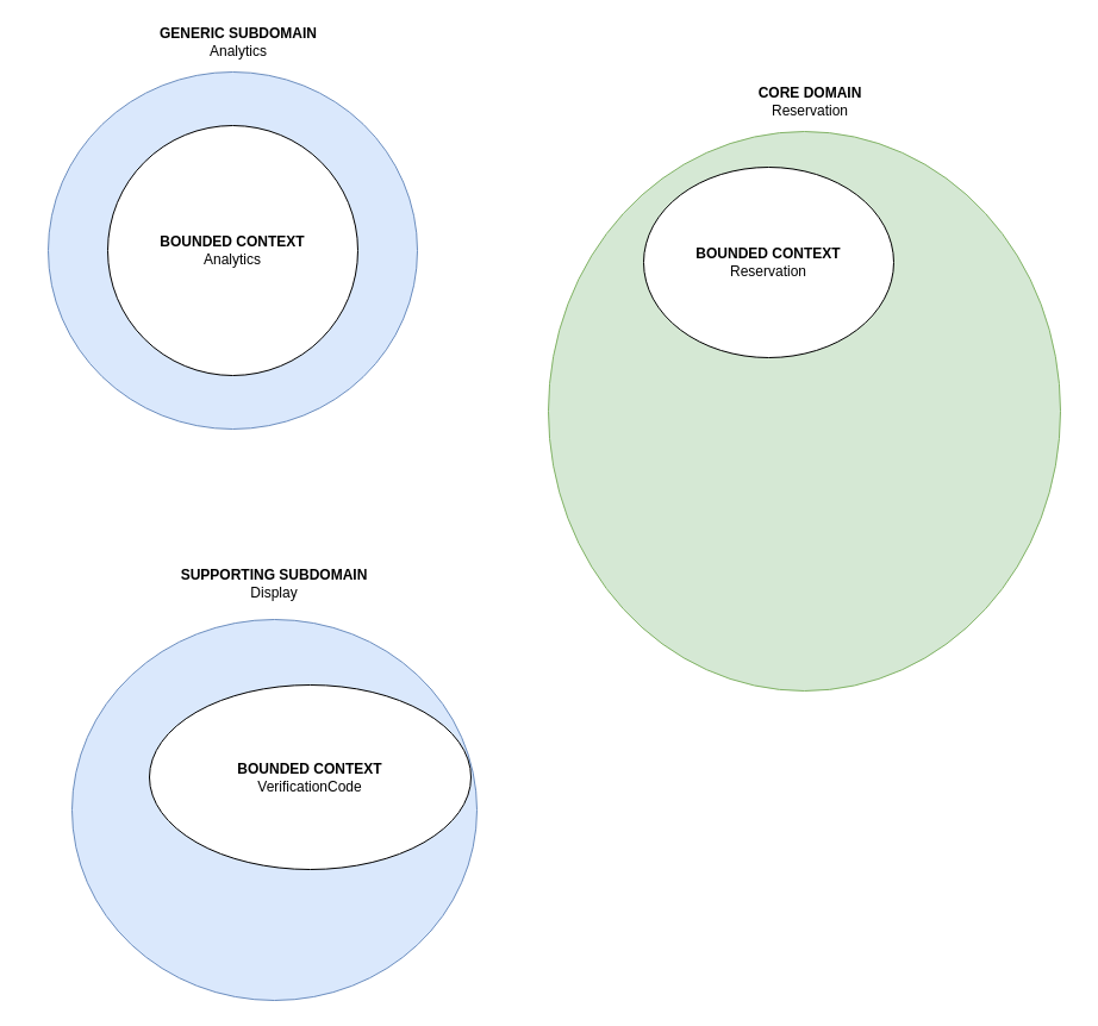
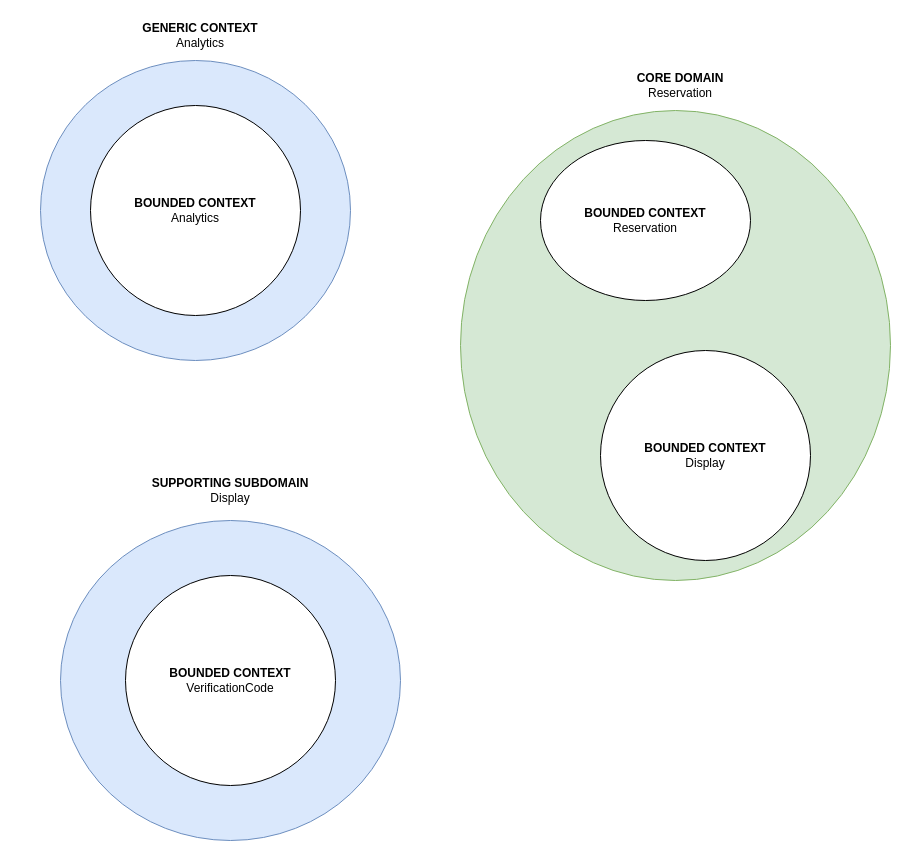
- <mxCell id="6" value="&lt;b&gt;GENERIC SUBDOMAIN&lt;/b&gt;&lt;br&gt;Analytics" style="text;html=1;strokeColor=none;fillColor=none;align=center;verticalAlign=middle;whiteSpace=wrap;rounded=0;" parent="1" vertex="1"><mxGeometry x="20" y="20" width="360" height="30" as="geometry" /></mxCell>
+ <mxCell id="6" value="&lt;b&gt;GENERIC CONTEXT&lt;/b&gt;&lt;br&gt;Analytics" style="text;html=1;strokeColor=none;fillColor=none;align=center;verticalAlign=middle;whiteSpace=wrap;rounded=0;" parent="1" vertex="1"><mxGeometry x="20" y="20" width="360" height="30" as="geometry" /></mxCell>
+ <mxCell id="10" value="&lt;b&gt;BOUNDED CONTEXT&lt;/b&gt;&lt;br&gt;Display" style="ellipse;whiteSpace=wrap;html=1;" parent="1" vertex="1"><mxGeometry x="600" y="350" width="210" height="210" as="geometry" /></mxCell>
- <mxCell id="9" value="&lt;b&gt;BOUNDED CONTEXT&lt;/b&gt;&lt;br&gt;VerificationCode" style="ellipse;whiteSpace=wrap;html=1;" parent="1" vertex="1"><mxGeometry x="125" y="575" width="270" height="155" as="geometry" /></mxCell>
+ <mxCell id="9" value="&lt;b&gt;BOUNDED CONTEXT&lt;/b&gt;&lt;br&gt;VerificationCode" style="ellipse;whiteSpace=wrap;html=1;" parent="1" vertex="1"><mxGeometry x="125" y="575" width="210" height="210" as="geometry" /></mxCell>
